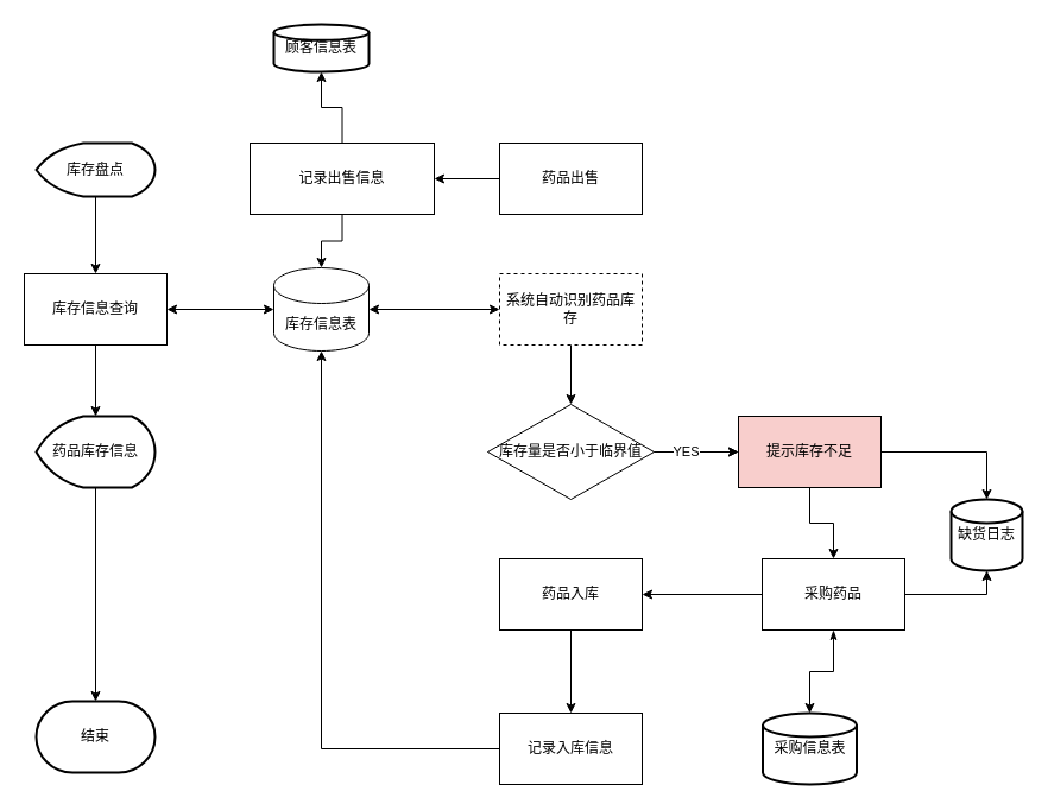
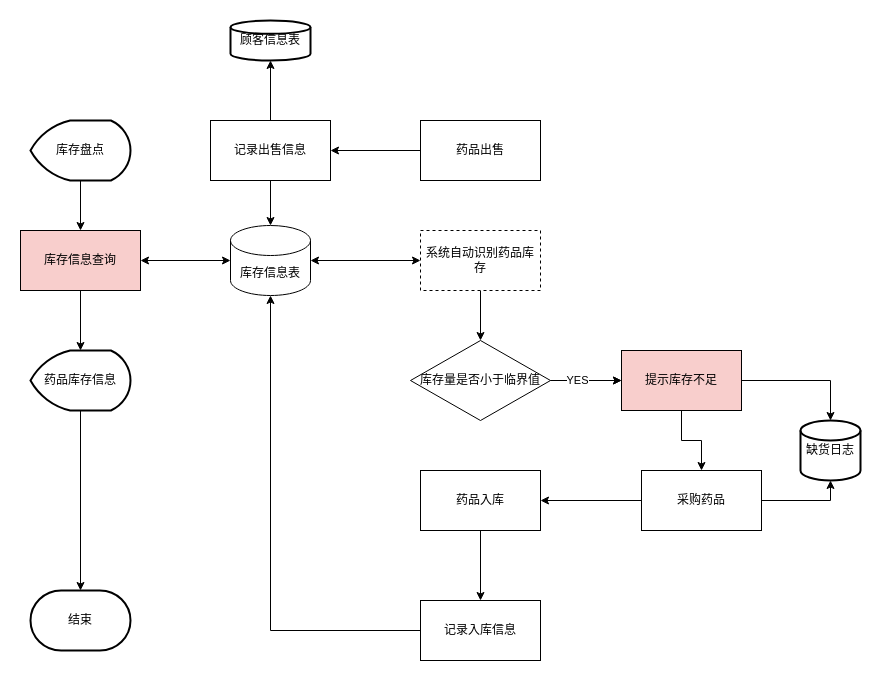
- <mxCell id="3" value="库存盘点" style="strokeWidth=2;html=1;shape=mxgraph.flowchart.display;whiteSpace=wrap;" parent="1" vertex="1"><mxGeometry x="30" y="120" width="100" height="45" as="geometry" /></mxCell>
+ <mxCell id="3" value="库存盘点" style="strokeWidth=2;html=1;shape=mxgraph.flowchart.display;whiteSpace=wrap;" parent="1" vertex="1"><mxGeometry x="30" y="120" width="100" height="60" as="geometry" /></mxCell>
- <mxCell id="28" value="记录出售信息" style="rounded=0;whiteSpace=wrap;html=1;" parent="1" vertex="1"><mxGeometry x="210" y="120" width="155" height="60" as="geometry" /></mxCell>
+ <mxCell id="28" value="记录出售信息" style="rounded=0;whiteSpace=wrap;html=1;" parent="1" vertex="1"><mxGeometry x="210" y="120" width="120" height="60" as="geometry" /></mxCell>
- <mxCell id="5" value="库存信息查询" style="rounded=0;whiteSpace=wrap;html=1;" parent="1" vertex="1"><mxGeometry x="20" y="230" width="120" height="60" as="geometry" /></mxCell>
+ <mxCell id="5" value="库存信息查询" style="rounded=0;whiteSpace=wrap;html=1;fillColor=#f8cecc;" parent="1" vertex="1"><mxGeometry x="20" y="230" width="120" height="60" as="geometry" /></mxCell>
- <mxCell id="20" style="edgeStyle=orthogonalEdgeStyle;rounded=0;orthogonalLoop=1;jettySize=auto;html=1;exitX=0.5;exitY=1;exitDx=0;exitDy=0;startArrow=classicThin;startFill=1;entryX=0.5;entryY=0;entryDx=0;entryDy=0;entryPerimeter=0;" parent="1" source="21" target="34" edge="1"><mxGeometry relative="1" as="geometry"><mxPoint x="681.364" y="630" as="targetPoint" /></mxGeometry></mxCell>
- <mxCell id="34" value="采购信息表" style="strokeWidth=2;html=1;shape=mxgraph.flowchart.database;whiteSpace=wrap;" parent="1" vertex="1"><mxGeometry x="641.5" y="600" width="79" height="60" as="geometry" /></mxCell>
